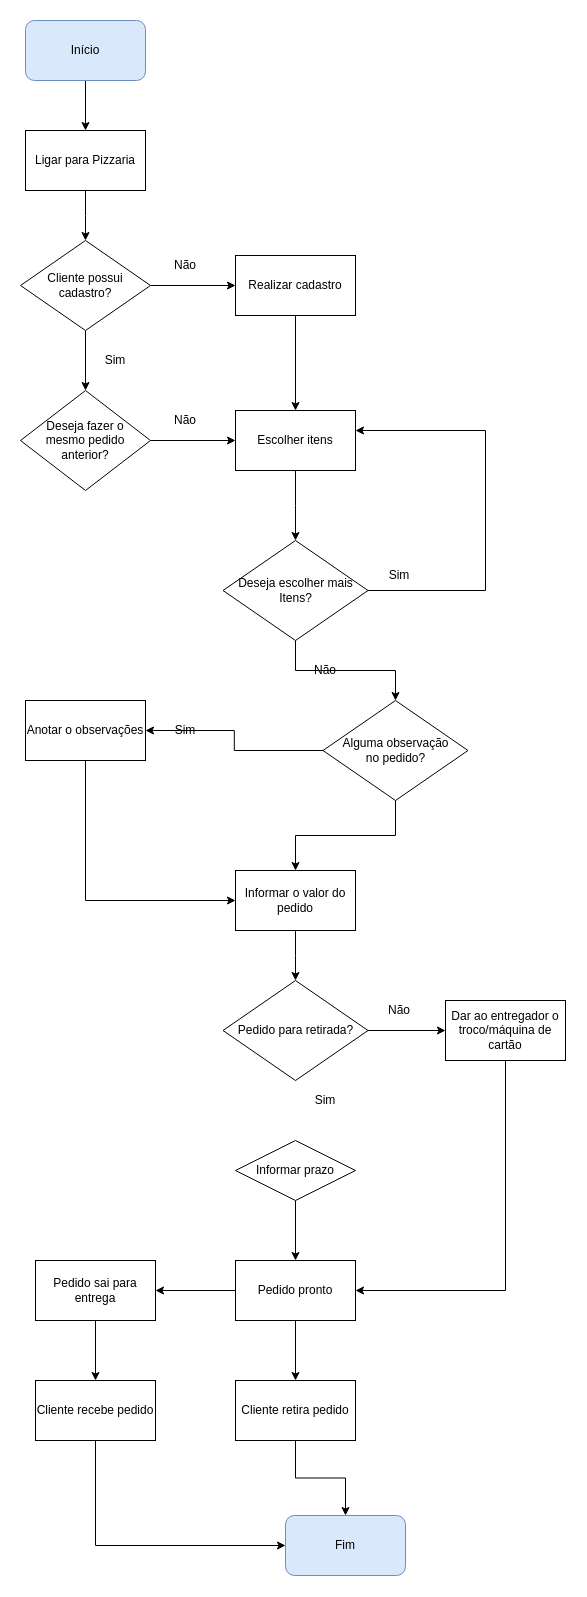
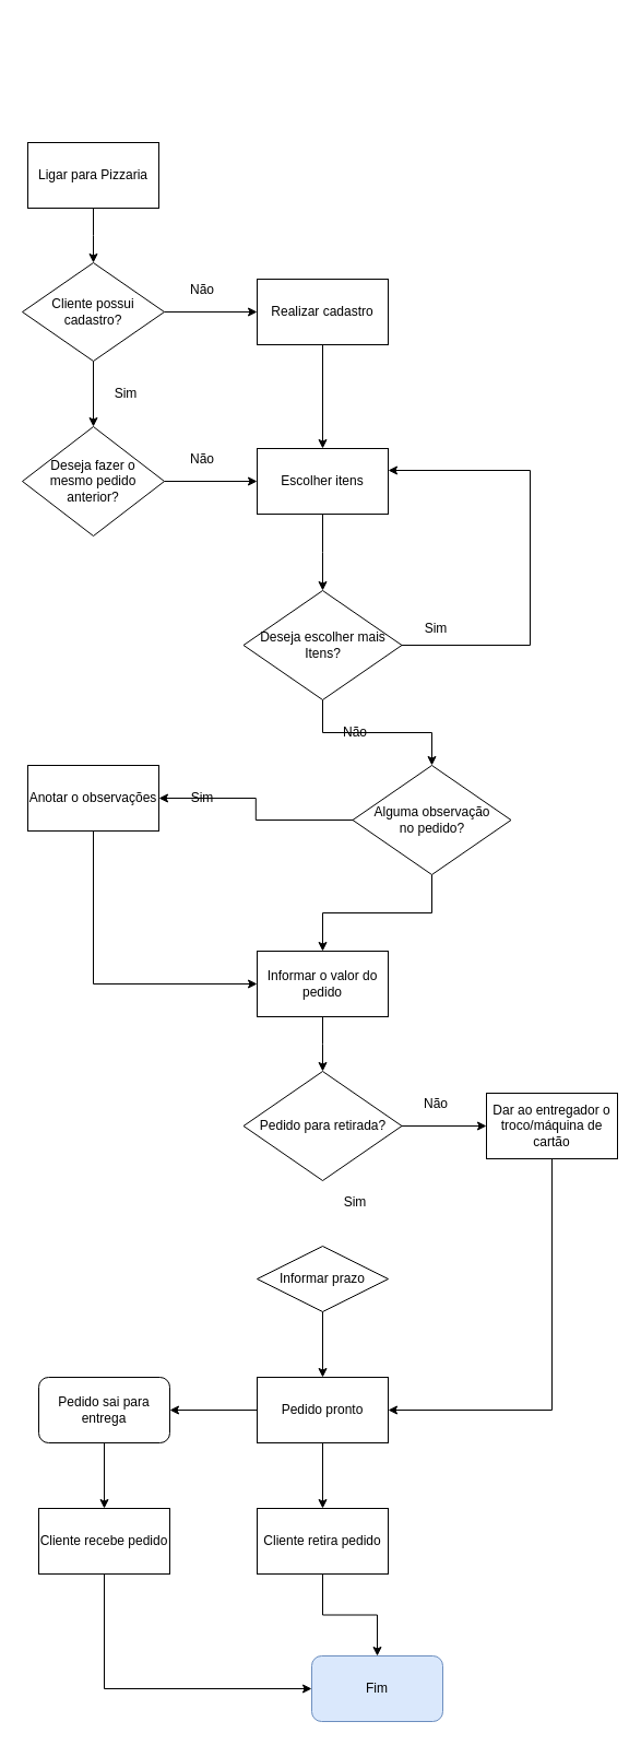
- <mxCell id="3" value="Início" style="rounded=1;whiteSpace=wrap;html=1;fillColor=#dae8fc;strokeColor=#6c8ebf;" vertex="1" parent="1"><mxGeometry x="25" y="20" width="120" height="60" as="geometry" /></mxCell>
- <mxCell id="2" value="" style="edgeStyle=orthogonalEdgeStyle;rounded=0;orthogonalLoop=1;jettySize=auto;html=1;" edge="1" parent="1" source="3" target="5"><mxGeometry relative="1" as="geometry" /></mxCell>
- <mxCell id="45" value="Pedido sai para entrega" style="whiteSpace=wrap;html=1;" vertex="1" parent="1"><mxGeometry x="35" y="1260" width="120" height="60" as="geometry" /></mxCell>
+ <mxCell id="45" value="Pedido sai para entrega" style="whiteSpace=wrap;html=1;rounded=1;" vertex="1" parent="1"><mxGeometry x="35" y="1260" width="120" height="60" as="geometry" /></mxCell>
